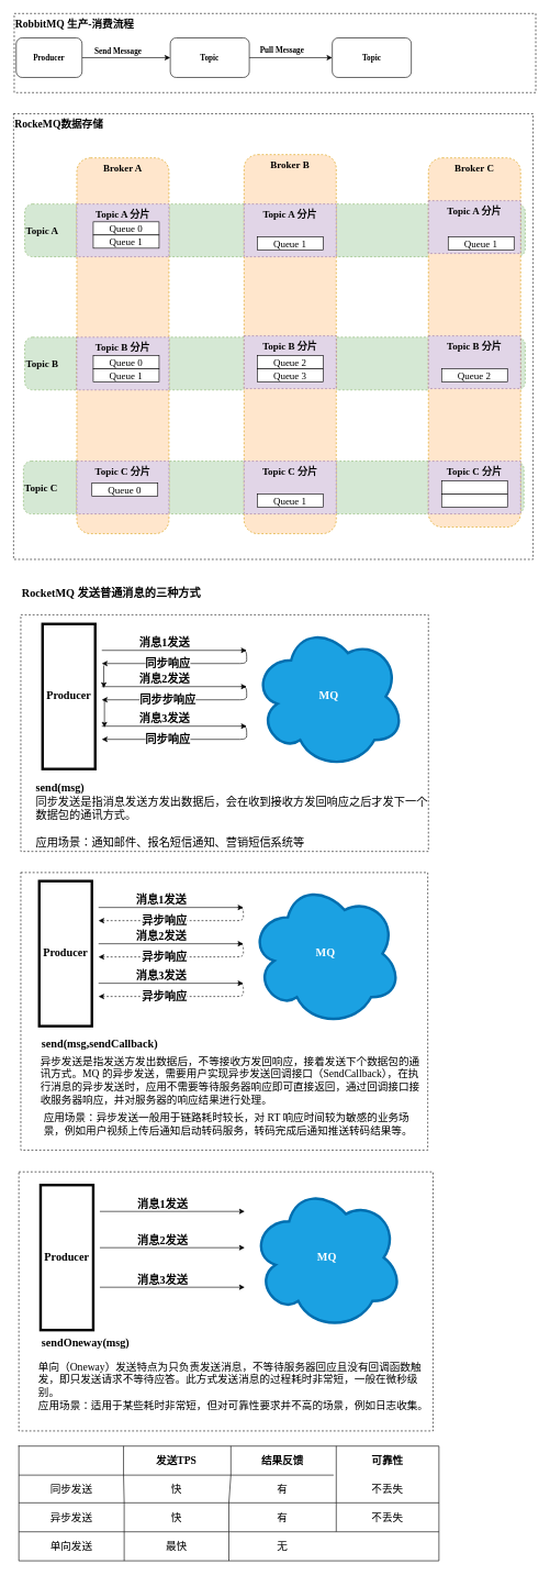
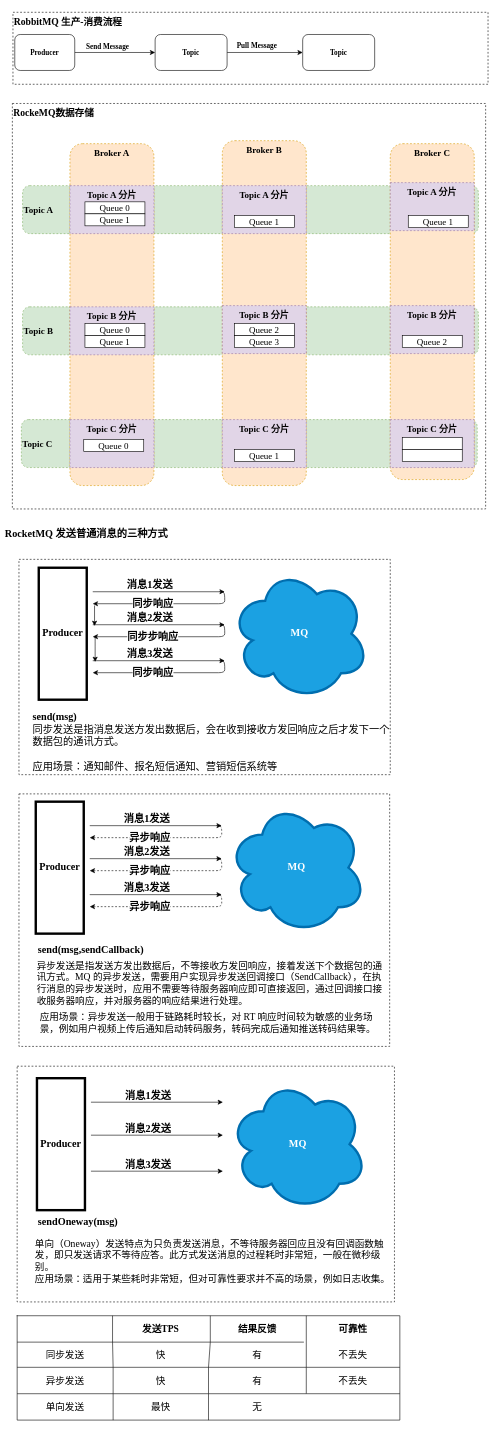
- <mxCell id="21" value="RocketMQ 发送普通消息的三种方式" style="text;html=1;strokeColor=none;fillColor=none;align=left;verticalAlign=middle;whiteSpace=wrap;rounded=0;strokeWidth=4;fontSize=17;fontStyle=1;fontFamily=楷体;" parent="1" vertex="1"><mxGeometry x="31" y="870" width="340" height="60" as="geometry" /></mxCell>
+ <mxCell id="21" value="RocketMQ 发送普通消息的三种方式" style="text;html=1;strokeColor=none;fillColor=none;align=left;verticalAlign=middle;whiteSpace=wrap;rounded=0;strokeWidth=4;fontSize=17;fontStyle=1;fontFamily=楷体;" parent="1" vertex="1"><mxGeometry x="6" y="860" width="340" height="60" as="geometry" /></mxCell>
